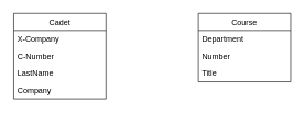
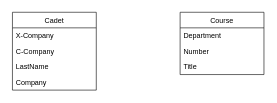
- <mxCell id="4" value="C-Number" style="text;strokeColor=none;fillColor=none;align=left;verticalAlign=top;spacingLeft=4;spacingRight=4;overflow=hidden;rotatable=0;points=[[0,0.5],[1,0.5]];portConstraint=eastwest;" parent="2" vertex="1"><mxGeometry y="52" width="140" height="26" as="geometry" /></mxCell>
+ <mxCell id="4" value="C-Company" style="text;strokeColor=none;fillColor=none;align=left;verticalAlign=top;spacingLeft=4;spacingRight=4;overflow=hidden;rotatable=0;points=[[0,0.5],[1,0.5]];portConstraint=eastwest;" parent="2" vertex="1"><mxGeometry y="52" width="140" height="26" as="geometry" /></mxCell>
